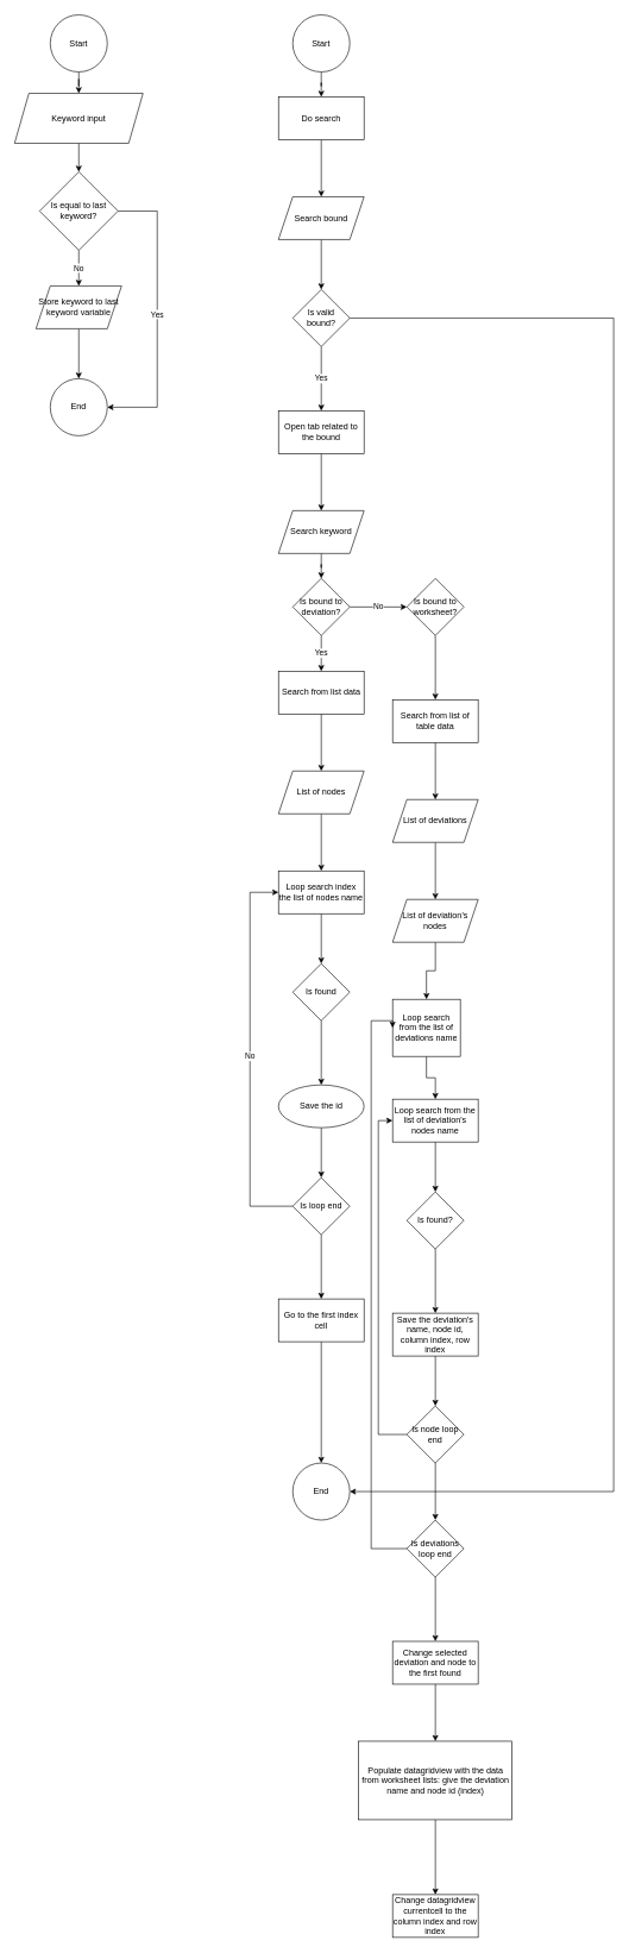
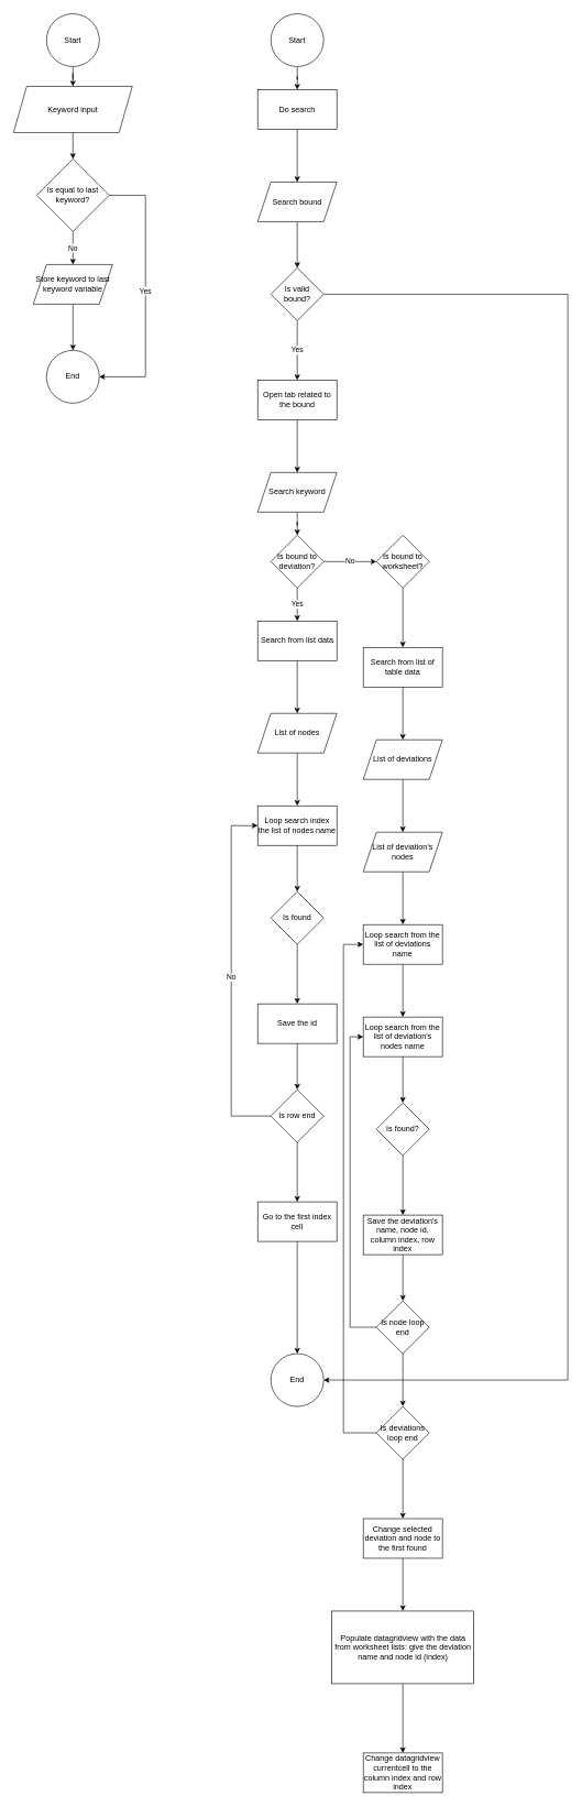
- <mxCell id="53" value="Loop search from the list of deviations name" style="whiteSpace=wrap;html=1;" vertex="1" parent="1"><mxGeometry x="550" y="1400" width="95" height="80" as="geometry" /></mxCell>
+ <mxCell id="53" value="Loop search from the list of deviations name" style="whiteSpace=wrap;html=1;" vertex="1" parent="1"><mxGeometry x="550" y="1400" width="120" height="60" as="geometry" /></mxCell>
- <mxCell id="37" value="Save the id" style="ellipse;whiteSpace=wrap;html=1;" vertex="1" parent="1"><mxGeometry x="390" y="1520" width="120" height="60" as="geometry" /></mxCell>
+ <mxCell id="37" value="Save the id" style="whiteSpace=wrap;html=1;" vertex="1" parent="1"><mxGeometry x="390" y="1520" width="120" height="60" as="geometry" /></mxCell>
- <mxCell id="40" value="Is loop end" style="rhombus;whiteSpace=wrap;html=1;" vertex="1" parent="1"><mxGeometry x="410" y="1650" width="80" height="80" as="geometry" /></mxCell>
+ <mxCell id="40" value="Is row end" style="rhombus;whiteSpace=wrap;html=1;" vertex="1" parent="1"><mxGeometry x="410" y="1650" width="80" height="80" as="geometry" /></mxCell>
